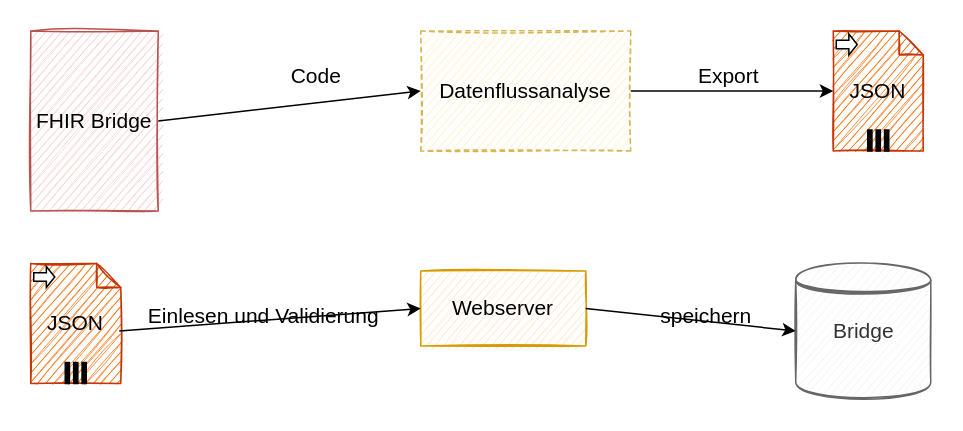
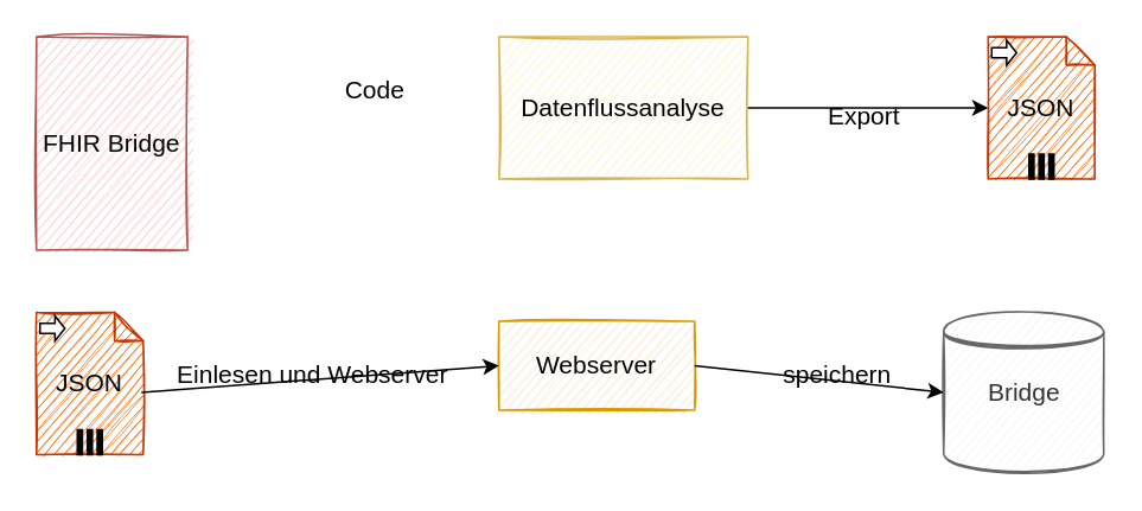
- <mxCell id="10" value="Export" style="text;html=1;align=center;verticalAlign=middle;resizable=0;points=[];autosize=1;fontSize=14;" parent="1" vertex="1"><mxGeometry x="455" y="40" width="60" height="20" as="geometry" /></mxCell>
+ <mxCell id="10" value="Export" style="text;html=1;align=center;verticalAlign=middle;resizable=0;points=[];autosize=1;fontSize=14;" parent="1" vertex="1"><mxGeometry x="455" y="55" width="60" height="20" as="geometry" /></mxCell>
- <mxCell id="3" value="&lt;font style=&quot;font-size: 14px&quot;&gt;Datenflussanalyse&lt;/font&gt;" style="rounded=0;whiteSpace=wrap;html=1;fillColor=#fff2cc;strokeColor=#d6b656;sketch=1;dashed=1;" parent="1" vertex="1"><mxGeometry x="280" y="20" width="140" height="80" as="geometry" /></mxCell>
+ <mxCell id="3" value="&lt;font style=&quot;font-size: 14px&quot;&gt;Datenflussanalyse&lt;/font&gt;" style="rounded=0;whiteSpace=wrap;html=1;fillColor=#fff2cc;strokeColor=#d6b656;sketch=1;" parent="1" vertex="1"><mxGeometry x="280" y="20" width="140" height="80" as="geometry" /></mxCell>
- <mxCell id="7" value="" style="endArrow=classic;html=1;exitX=1;exitY=0.5;exitDx=0;exitDy=0;entryX=0;entryY=0.5;entryDx=0;entryDy=0;" parent="1" source="2" target="3" edge="1"><mxGeometry width="50" height="50" relative="1" as="geometry"><mxPoint x="350" y="170" as="sourcePoint" /><mxPoint x="400" y="120" as="targetPoint" /></mxGeometry></mxCell>
- <mxCell id="18" value="&lt;font style=&quot;font-size: 14px&quot;&gt;Einlesen und Validierung&lt;/font&gt;" style="text;html=1;align=center;verticalAlign=middle;resizable=0;points=[];autosize=1;" vertex="1" parent="1"><mxGeometry x="90" y="200" width="170" height="20" as="geometry" /></mxCell>
+ <mxCell id="18" value="&lt;font style=&quot;font-size: 14px&quot;&gt;Einlesen und Webserver&lt;/font&gt;" style="text;html=1;align=center;verticalAlign=middle;resizable=0;points=[];autosize=1;" vertex="1" parent="1"><mxGeometry x="90" y="200" width="170" height="20" as="geometry" /></mxCell>
